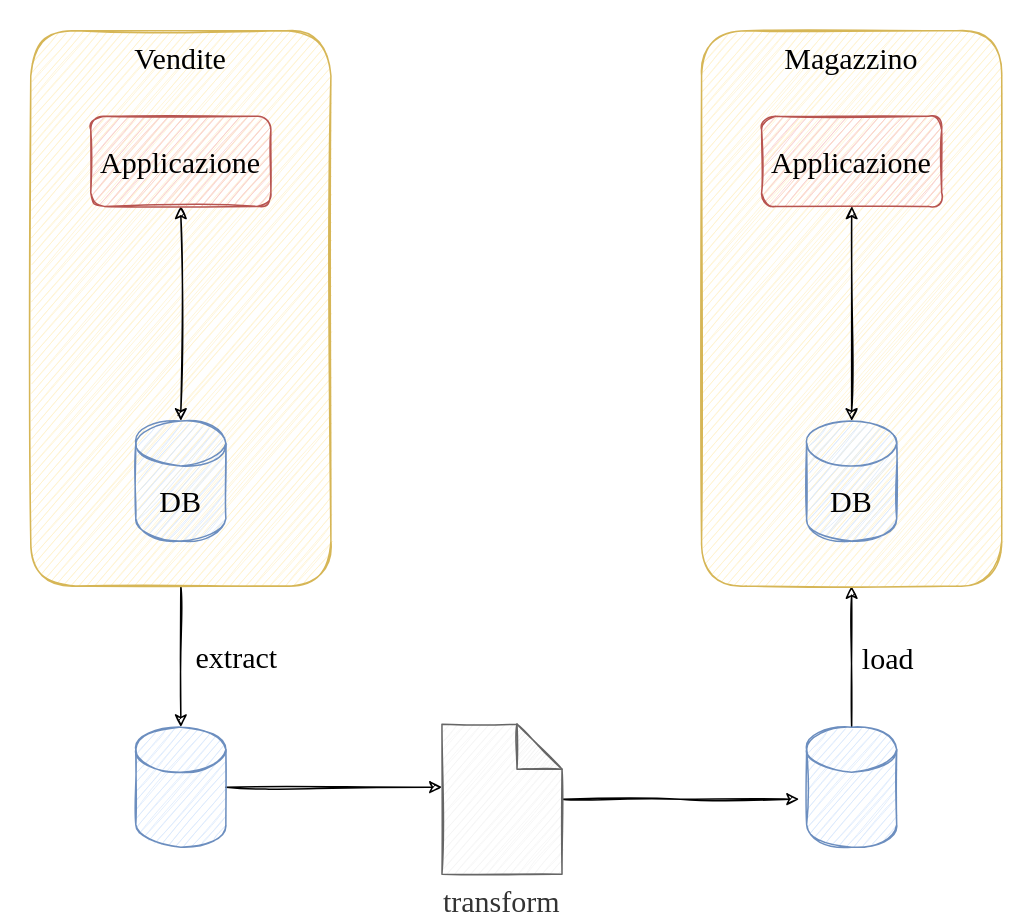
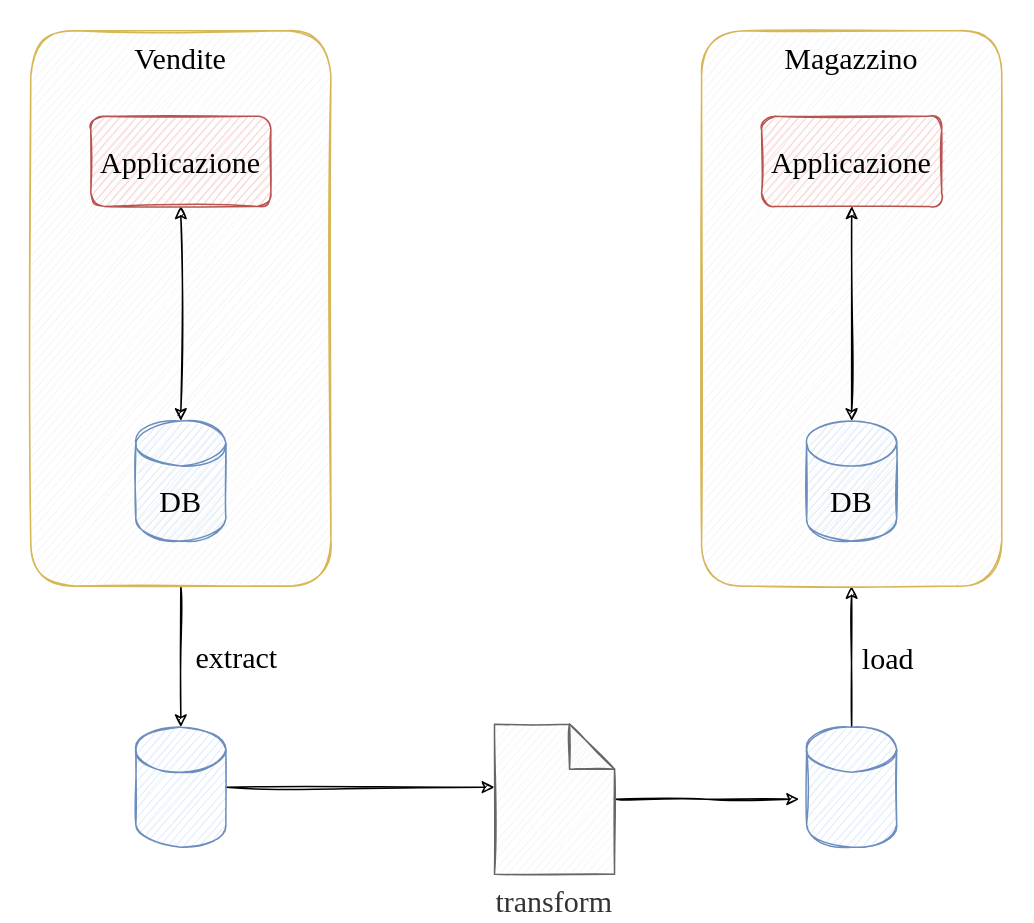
- <mxCell id="3" value="Vendite" style="rounded=1;whiteSpace=wrap;html=1;sketch=1;hachureGap=4;fontFamily=Architects Daughter;fontSource=https%3A%2F%2Ffonts.googleapis.com%2Fcss%3Ffamily%3DArchitects%2BDaughter;fontSize=20;verticalAlign=top;fillColor=#fff2cc;strokeColor=#d6b656;" parent="1" vertex="1"><mxGeometry x="20" y="20" width="200" height="370" as="geometry" /></mxCell>
+ <mxCell id="3" value="Vendite" style="rounded=1;whiteSpace=wrap;html=1;sketch=1;hachureGap=4;fontFamily=Architects Daughter;fontSource=https%3A%2F%2Ffonts.googleapis.com%2Fcss%3Ffamily%3DArchitects%2BDaughter;fontSize=20;verticalAlign=top;fillColor=#f5f5f5;strokeColor=#d6b656;" parent="1" vertex="1"><mxGeometry x="20" y="20" width="200" height="370" as="geometry" /></mxCell>
- <mxCell id="5" value="Magazzino" style="rounded=1;whiteSpace=wrap;html=1;sketch=1;hachureGap=4;fontFamily=Architects Daughter;fontSource=https%3A%2F%2Ffonts.googleapis.com%2Fcss%3Ffamily%3DArchitects%2BDaughter;fontSize=20;verticalAlign=top;fillColor=#fff2cc;strokeColor=#d6b656;" vertex="1" parent="1"><mxGeometry x="467" y="20" width="200" height="370" as="geometry" /></mxCell>
+ <mxCell id="5" value="Magazzino" style="rounded=1;whiteSpace=wrap;html=1;sketch=1;hachureGap=4;fontFamily=Architects Daughter;fontSource=https%3A%2F%2Ffonts.googleapis.com%2Fcss%3Ffamily%3DArchitects%2BDaughter;fontSize=20;verticalAlign=top;fillColor=#f5f5f5;strokeColor=#d6b656;" vertex="1" parent="1"><mxGeometry x="467" y="20" width="200" height="370" as="geometry" /></mxCell>
- <mxCell id="16" value="transform" style="shape=note;whiteSpace=wrap;html=1;backgroundOutline=1;darkOpacity=0.05;sketch=1;fontFamily=Architects Daughter;fontSource=https%3A%2F%2Ffonts.googleapis.com%2Fcss%3Ffamily%3DArchitects%2BDaughter;fontSize=20;verticalAlign=top;fillColor=#f5f5f5;fontColor=#333333;strokeColor=#666666;labelPosition=center;verticalLabelPosition=bottom;align=center;" vertex="1" parent="1"><mxGeometry x="294" y="482" width="80" height="100" as="geometry" /></mxCell>
+ <mxCell id="16" value="transform" style="shape=note;whiteSpace=wrap;html=1;backgroundOutline=1;darkOpacity=0.05;sketch=1;fontFamily=Architects Daughter;fontSource=https%3A%2F%2Ffonts.googleapis.com%2Fcss%3Ffamily%3DArchitects%2BDaughter;fontSize=20;verticalAlign=top;fillColor=#f5f5f5;fontColor=#333333;strokeColor=#666666;labelPosition=center;verticalLabelPosition=bottom;align=center;" vertex="1" parent="1"><mxGeometry x="329" y="482" width="80" height="100" as="geometry" /></mxCell>
